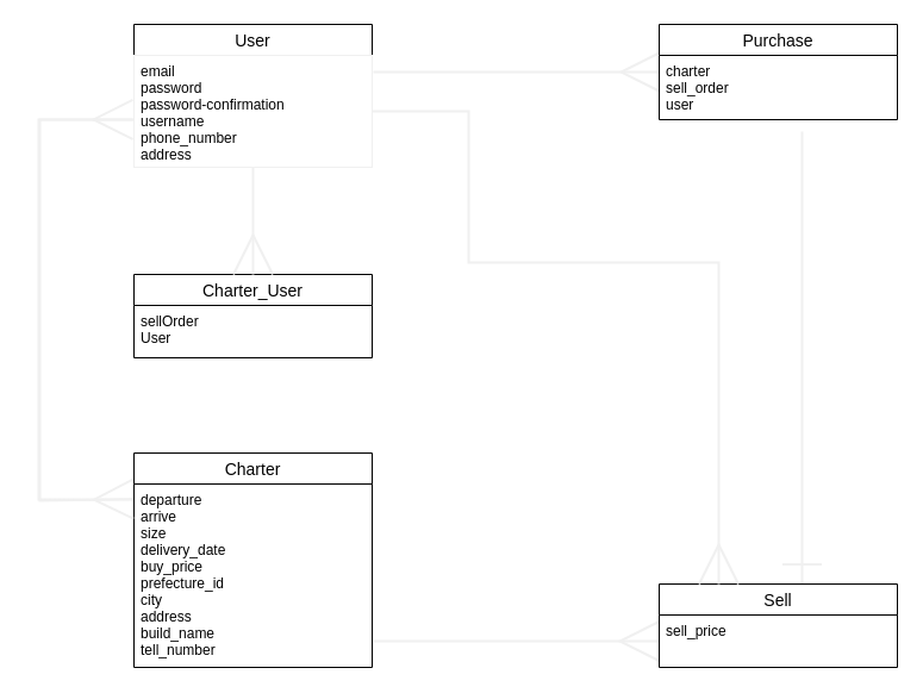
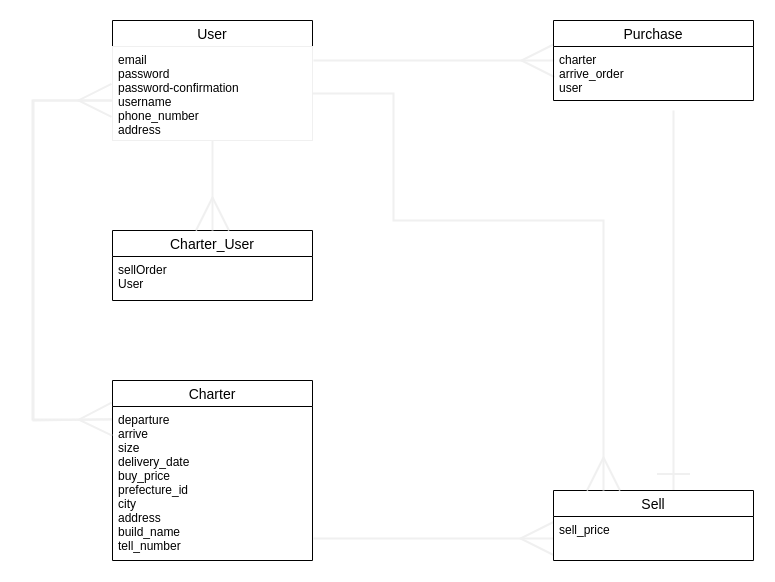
- <mxCell id="6" value="charter&#10;sell_order&#10;user" style="text;strokeColor=none;fillColor=none;spacingLeft=4;spacingRight=4;overflow=hidden;rotatable=0;points=[[0,0.5],[1,0.5]];portConstraint=eastwest;fontSize=12;" parent="5" vertex="1"><mxGeometry y="26" width="200" height="54" as="geometry" /></mxCell>
+ <mxCell id="6" value="charter&#10;arrive_order&#10;user" style="text;strokeColor=none;fillColor=none;spacingLeft=4;spacingRight=4;overflow=hidden;rotatable=0;points=[[0,0.5],[1,0.5]];portConstraint=eastwest;fontSize=12;" parent="5" vertex="1"><mxGeometry y="26" width="200" height="54" as="geometry" /></mxCell>
